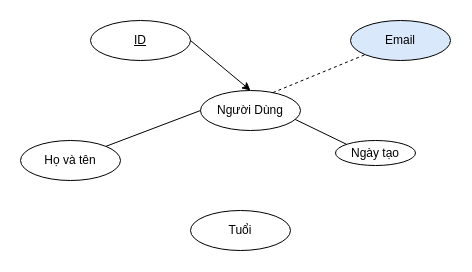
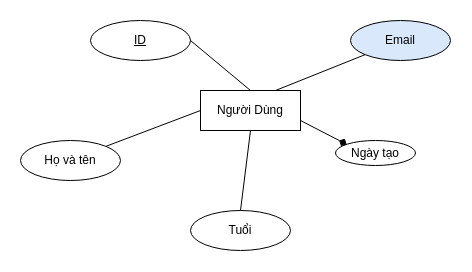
- <mxCell id="9" value="" style="endArrow=none;html=1;rounded=0;exitX=0.75;exitY=0;exitDx=0;exitDy=0;entryX=0;entryY=1;entryDx=0;entryDy=0;dashed=1;" edge="1" parent="1" source="2" target="6"><mxGeometry relative="1" as="geometry"><mxPoint x="280" y="60" as="sourcePoint" /><mxPoint x="440" y="60" as="targetPoint" /></mxGeometry></mxCell>
+ <mxCell id="9" value="" style="endArrow=none;html=1;rounded=0;exitX=0.75;exitY=0;exitDx=0;exitDy=0;entryX=0;entryY=1;entryDx=0;entryDy=0;" edge="1" parent="1" source="2" target="6"><mxGeometry relative="1" as="geometry"><mxPoint x="280" y="60" as="sourcePoint" /><mxPoint x="440" y="60" as="targetPoint" /></mxGeometry></mxCell>
- <mxCell id="8" value="" style="endArrow=classic;html=1;rounded=0;entryX=0.5;entryY=0;entryDx=0;entryDy=0;exitX=1;exitY=0.5;exitDx=0;exitDy=0;" parent="1" source="3" target="2" edge="1"><mxGeometry relative="1" as="geometry"><mxPoint x="-10" y="220" as="sourcePoint" /><mxPoint x="150" y="220" as="targetPoint" /></mxGeometry></mxCell>
+ <mxCell id="8" value="" style="endArrow=none;html=1;rounded=0;entryX=0.5;entryY=0;entryDx=0;entryDy=0;exitX=1;exitY=0.5;exitDx=0;exitDy=0;" parent="1" source="3" target="2" edge="1"><mxGeometry relative="1" as="geometry"><mxPoint x="-10" y="220" as="sourcePoint" /><mxPoint x="150" y="220" as="targetPoint" /></mxGeometry></mxCell>
- <mxCell id="2" value="Người Dùng" style="ellipse;whiteSpace=wrap;html=1;align=center;" parent="1" vertex="1"><mxGeometry x="200" y="90" width="100" height="40" as="geometry" /></mxCell>
+ <mxCell id="2" value="Người Dùng" style="whiteSpace=wrap;html=1;align=center;" parent="1" vertex="1"><mxGeometry x="200" y="90" width="100" height="40" as="geometry" /></mxCell>
- <mxCell id="10" value="" style="endArrow=none;html=1;rounded=0;exitX=1;exitY=0.75;exitDx=0;exitDy=0;entryX=0;entryY=0;entryDx=0;entryDy=0;" edge="1" parent="1" source="2" target="7"><mxGeometry relative="1" as="geometry"><mxPoint x="285" y="100" as="sourcePoint" /><mxPoint x="374.645" y="64.142" as="targetPoint" /></mxGeometry></mxCell>
+ <mxCell id="10" value="" style="endArrow=diamond;html=1;rounded=0;exitX=1;exitY=0.75;exitDx=0;exitDy=0;entryX=0;entryY=0;entryDx=0;entryDy=0;" edge="1" parent="1" source="2" target="7"><mxGeometry relative="1" as="geometry"><mxPoint x="285" y="100" as="sourcePoint" /><mxPoint x="374.645" y="64.142" as="targetPoint" /></mxGeometry></mxCell>
+ <mxCell id="11" value="" style="endArrow=none;html=1;rounded=0;exitX=0.5;exitY=0;exitDx=0;exitDy=0;entryX=0.5;entryY=1;entryDx=0;entryDy=0;" edge="1" parent="1" source="5" target="2"><mxGeometry relative="1" as="geometry"><mxPoint x="295" y="110" as="sourcePoint" /><mxPoint x="384.645" y="74.142" as="targetPoint" /></mxGeometry></mxCell>
